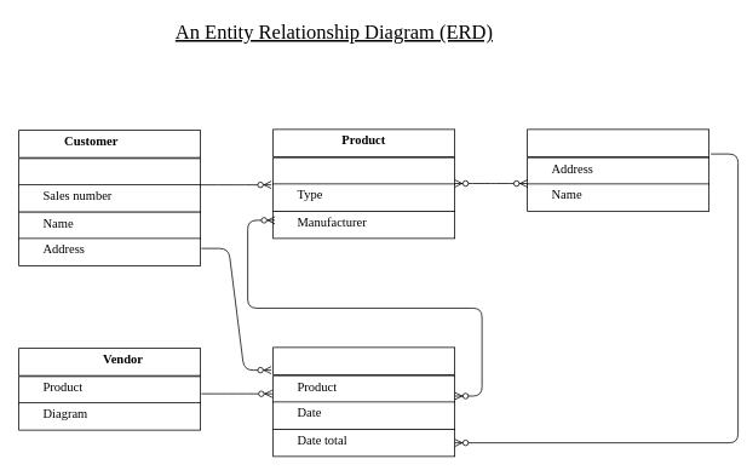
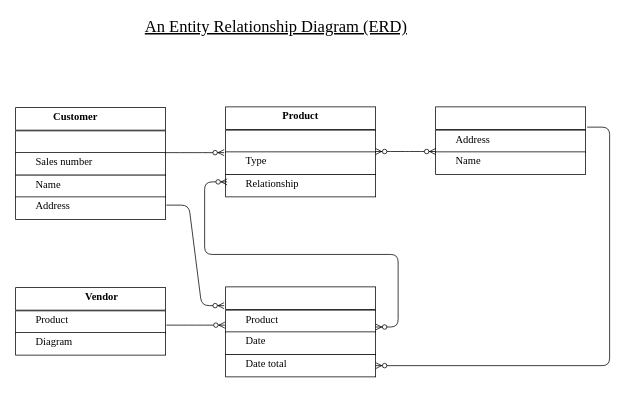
- <mxCell id="25" value="Manufacturer" style="text;html=1;strokeColor=none;fillColor=none;align=left;verticalAlign=middle;whiteSpace=wrap;rounded=0;fontFamily=Tahoma;fontSize=14;fontStyle=0" vertex="1" parent="1"><mxGeometry x="325" y="235" width="110" height="20" as="geometry" /></mxCell>
+ <mxCell id="25" value="Relationship" style="text;html=1;strokeColor=none;fillColor=none;align=left;verticalAlign=middle;whiteSpace=wrap;rounded=0;fontFamily=Tahoma;fontSize=14;fontStyle=0" vertex="1" parent="1"><mxGeometry x="325" y="235" width="110" height="20" as="geometry" /></mxCell>
